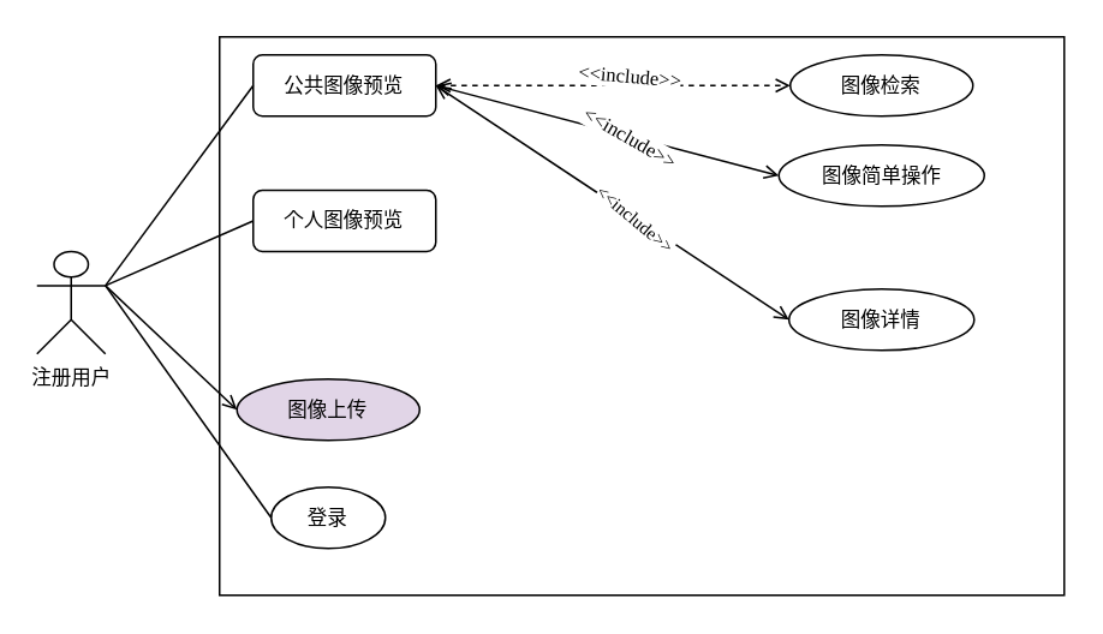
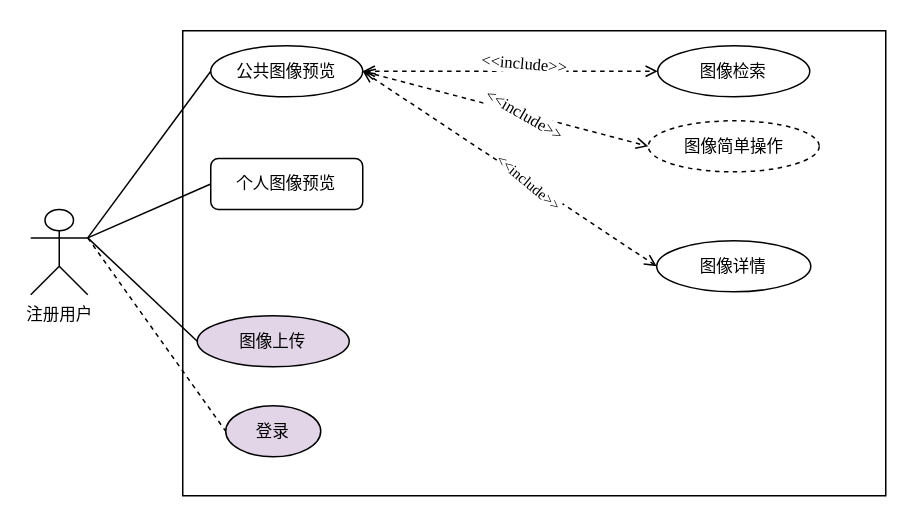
- <mxCell id="6" value="公共图像预览" style="whiteSpace=wrap;html=1;fontSize=11;fontFamily=宋体;rounded=1;" vertex="1" parent="1"><mxGeometry x="139.997" y="29.996" width="101.333" height="34.054" as="geometry" /></mxCell>
+ <mxCell id="6" value="公共图像预览" style="ellipse;whiteSpace=wrap;html=1;fontSize=11;fontFamily=宋体;" vertex="1" parent="1"><mxGeometry x="139.997" y="29.996" width="101.333" height="34.054" as="geometry" /></mxCell>
- <mxCell id="15" style="rounded=0;orthogonalLoop=1;jettySize=auto;html=1;exitX=1;exitY=0.5;exitDx=0;exitDy=0;entryX=0;entryY=0.5;entryDx=0;entryDy=0;dashed=0;startArrow=open;startFill=0;endArrow=open;endFill=0;fontSize=11;" edge="1" parent="1" source="6" target="14"><mxGeometry relative="1" as="geometry"><mxPoint x="278.4" y="45.541" as="sourcePoint" /><mxPoint x="400" y="125" as="targetPoint" /></mxGeometry></mxCell>
+ <mxCell id="15" style="rounded=0;orthogonalLoop=1;jettySize=auto;html=1;exitX=1;exitY=0.5;exitDx=0;exitDy=0;entryX=0;entryY=0.5;entryDx=0;entryDy=0;dashed=1;startArrow=open;startFill=0;endArrow=open;endFill=0;fontSize=11;" edge="1" parent="1" source="6" target="14"><mxGeometry relative="1" as="geometry"><mxPoint x="278.4" y="45.541" as="sourcePoint" /><mxPoint x="400" y="125" as="targetPoint" /></mxGeometry></mxCell>
- <mxCell id="11" style="rounded=0;orthogonalLoop=1;jettySize=auto;html=1;exitX=1;exitY=0.5;exitDx=0;exitDy=0;entryX=0;entryY=0.5;entryDx=0;entryDy=0;dashed=0;startArrow=open;startFill=0;endArrow=open;endFill=0;" edge="1" parent="1" source="6" target="10"><mxGeometry relative="1" as="geometry" /></mxCell>
+ <mxCell id="11" style="rounded=0;orthogonalLoop=1;jettySize=auto;html=1;exitX=1;exitY=0.5;exitDx=0;exitDy=0;entryX=0;entryY=0.5;entryDx=0;entryDy=0;dashed=1;startArrow=open;startFill=0;endArrow=open;endFill=0;" edge="1" parent="1" source="6" target="10"><mxGeometry relative="1" as="geometry" /></mxCell>
- <mxCell id="14" value="图像简单操作" style="ellipse;whiteSpace=wrap;html=1;fontSize=11;fontFamily=宋体;" vertex="1" parent="1"><mxGeometry x="431.667" y="80.004" width="114.0" height="34.054" as="geometry" /></mxCell>
+ <mxCell id="14" value="图像简单操作" style="ellipse;whiteSpace=wrap;html=1;fontSize=11;fontFamily=宋体;dashed=1;" vertex="1" parent="1"><mxGeometry x="431.667" y="80.004" width="114.0" height="34.054" as="geometry" /></mxCell>
- <mxCell id="3" style="rounded=0;orthogonalLoop=1;jettySize=auto;html=1;exitX=1;exitY=0.333;exitDx=0;exitDy=0;exitPerimeter=0;entryX=0;entryY=0.5;entryDx=0;entryDy=0;endArrow=open;endFill=0;" edge="1" parent="1" source="4" target="20"><mxGeometry relative="1" as="geometry" /></mxCell>
+ <mxCell id="3" style="rounded=0;orthogonalLoop=1;jettySize=auto;html=1;exitX=1;exitY=0.333;exitDx=0;exitDy=0;exitPerimeter=0;entryX=0;entryY=0.5;entryDx=0;entryDy=0;endArrow=none;endFill=0;" edge="1" parent="1" source="4" target="20"><mxGeometry relative="1" as="geometry" /></mxCell>
- <mxCell id="9" value="" style="endArrow=none;html=1;rounded=0;entryX=0;entryY=0.5;entryDx=0;entryDy=0;endFill=0;exitX=1;exitY=0.333;exitDx=0;exitDy=0;exitPerimeter=0;fontSize=11;" edge="1" parent="1" source="4" target="8"><mxGeometry width="50" height="50" relative="1" as="geometry"><mxPoint x="134" y="71.081" as="sourcePoint" /><mxPoint x="325.267" y="201.622" as="targetPoint" /></mxGeometry></mxCell>
+ <mxCell id="9" value="" style="endArrow=none;html=1;rounded=0;entryX=0;entryY=0.5;entryDx=0;entryDy=0;endFill=0;exitX=1;exitY=0.333;exitDx=0;exitDy=0;exitPerimeter=0;fontSize=11;dashed=1;" edge="1" parent="1" source="4" target="8"><mxGeometry width="50" height="50" relative="1" as="geometry"><mxPoint x="134" y="71.081" as="sourcePoint" /><mxPoint x="325.267" y="201.622" as="targetPoint" /></mxGeometry></mxCell>
- <mxCell id="8" value="登录" style="ellipse;whiteSpace=wrap;html=1;fontSize=11;fontFamily=宋体;" vertex="1" parent="1"><mxGeometry x="149.997" y="269.999" width="63.333" height="34.054" as="geometry" /></mxCell>
+ <mxCell id="8" value="登录" style="ellipse;whiteSpace=wrap;html=1;fontSize=11;fontFamily=宋体;fillColor=#e1d5e7;" vertex="1" parent="1"><mxGeometry x="149.997" y="269.999" width="63.333" height="34.054" as="geometry" /></mxCell>
